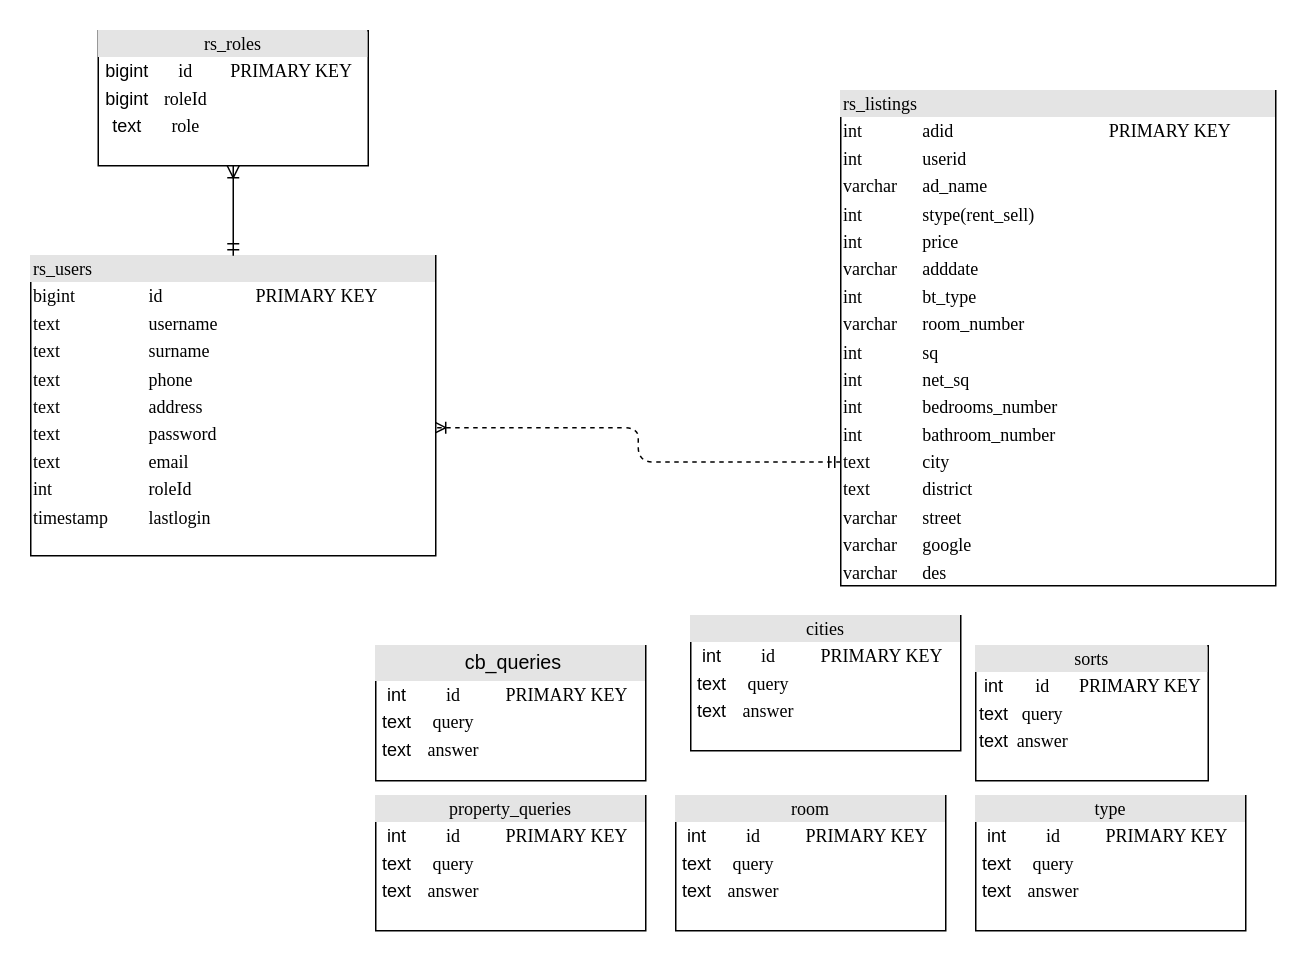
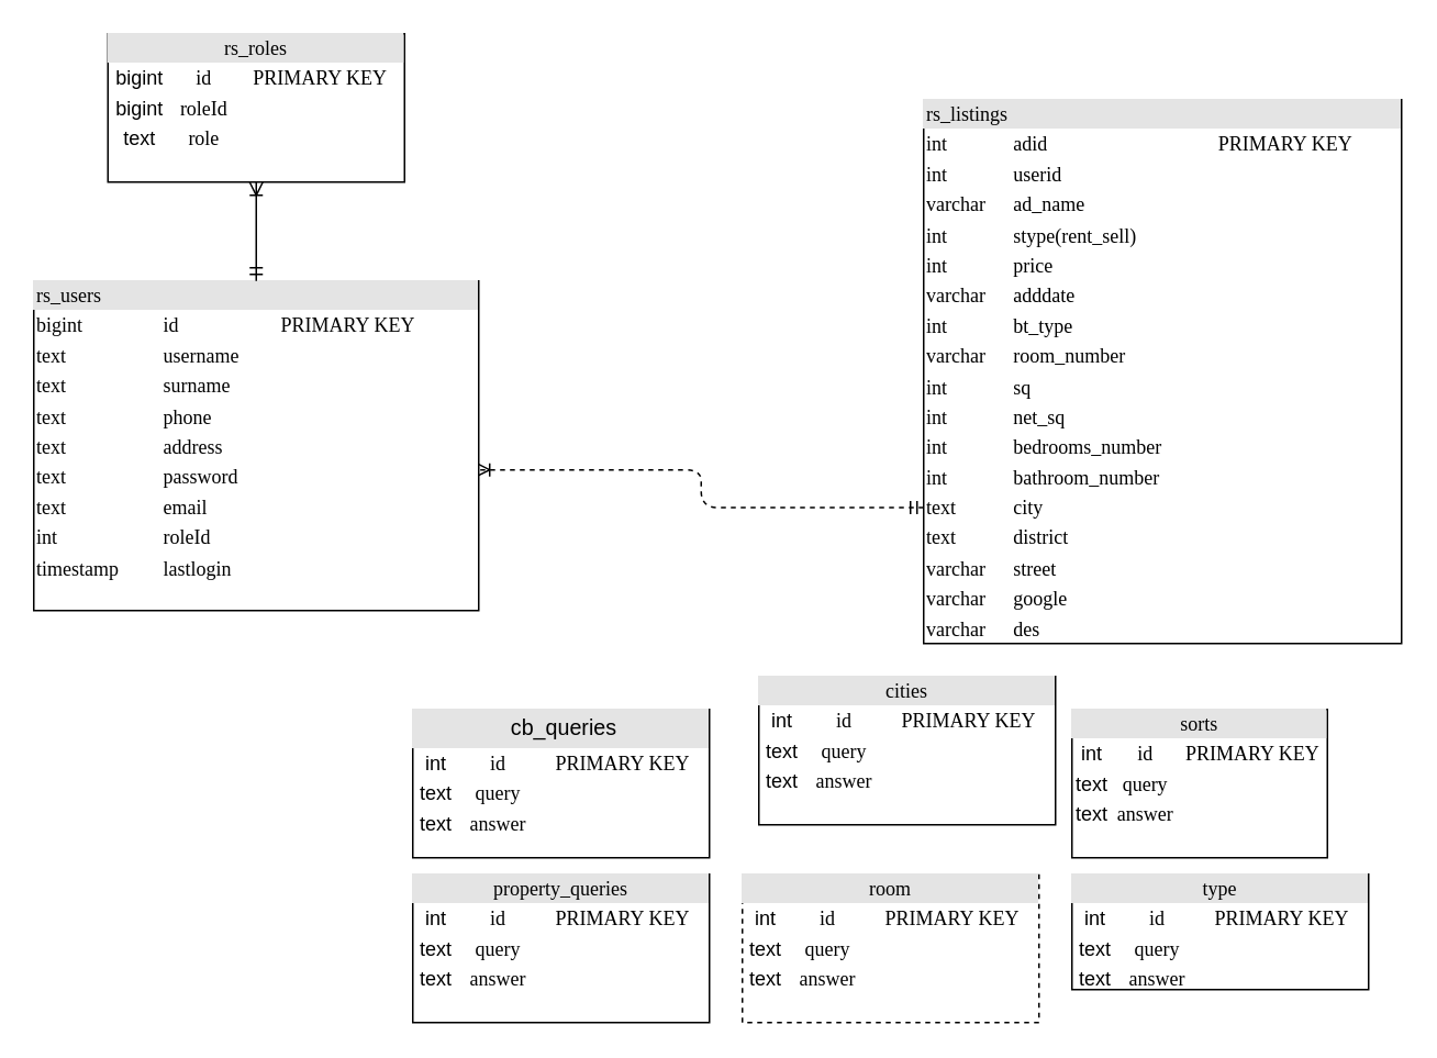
- <mxCell id="10" value="&lt;div style=&quot;text-align: center; box-sizing: border-box; width: 100%; background: rgb(228, 228, 228); padding: 2px;&quot;&gt;room&lt;/div&gt;&lt;table cellspacing=&quot;0&quot; cellpadding=&quot;2&quot; style=&quot;text-align: center; width: 100%; font-size: 1em;&quot;&gt;&lt;tbody&gt;&lt;tr&gt;&lt;td&gt;&lt;span style=&quot;font-family: Verdana, sans-serif; background-color: rgb(255, 255, 255);&quot;&gt;&lt;font style=&quot;font-size: 12px;&quot;&gt;int&lt;/font&gt;&lt;/span&gt;&lt;br&gt;&lt;/td&gt;&lt;td&gt;id&lt;/td&gt;&lt;td&gt;PRIMARY KEY&lt;br&gt;&lt;/td&gt;&lt;/tr&gt;&lt;tr&gt;&lt;td&gt;&lt;span style=&quot;font-family: Verdana, sans-serif; background-color: rgb(255, 255, 255);&quot;&gt;text&lt;/span&gt;&lt;br&gt;&lt;/td&gt;&lt;td&gt;query&lt;/td&gt;&lt;td&gt;&lt;br&gt;&lt;/td&gt;&lt;/tr&gt;&lt;tr&gt;&lt;td&gt;&lt;span style=&quot;font-family: Verdana, sans-serif; background-color: rgb(255, 255, 255);&quot;&gt;text&lt;/span&gt;&lt;br&gt;&lt;/td&gt;&lt;td&gt;answer&lt;/td&gt;&lt;td&gt;&lt;br&gt;&lt;/td&gt;&lt;/tr&gt;&lt;tr&gt;&lt;td&gt;&lt;/td&gt;&lt;td&gt;&lt;br&gt;&lt;/td&gt;&lt;td&gt;&lt;br&gt;&lt;/td&gt;&lt;/tr&gt;&lt;/tbody&gt;&lt;/table&gt;" style="verticalAlign=top;align=left;overflow=fill;html=1;rounded=0;shadow=0;comic=0;labelBackgroundColor=none;strokeWidth=1;fontFamily=Verdana;fontSize=12" vertex="1" parent="1"><mxGeometry x="450" y="530" width="180" height="90" as="geometry" /></mxCell>
+ <mxCell id="10" value="&lt;div style=&quot;text-align: center; box-sizing: border-box; width: 100%; background: rgb(228, 228, 228); padding: 2px;&quot;&gt;room&lt;/div&gt;&lt;table cellspacing=&quot;0&quot; cellpadding=&quot;2&quot; style=&quot;text-align: center; width: 100%; font-size: 1em;&quot;&gt;&lt;tbody&gt;&lt;tr&gt;&lt;td&gt;&lt;span style=&quot;font-family: Verdana, sans-serif; background-color: rgb(255, 255, 255);&quot;&gt;&lt;font style=&quot;font-size: 12px;&quot;&gt;int&lt;/font&gt;&lt;/span&gt;&lt;br&gt;&lt;/td&gt;&lt;td&gt;id&lt;/td&gt;&lt;td&gt;PRIMARY KEY&lt;br&gt;&lt;/td&gt;&lt;/tr&gt;&lt;tr&gt;&lt;td&gt;&lt;span style=&quot;font-family: Verdana, sans-serif; background-color: rgb(255, 255, 255);&quot;&gt;text&lt;/span&gt;&lt;br&gt;&lt;/td&gt;&lt;td&gt;query&lt;/td&gt;&lt;td&gt;&lt;br&gt;&lt;/td&gt;&lt;/tr&gt;&lt;tr&gt;&lt;td&gt;&lt;span style=&quot;font-family: Verdana, sans-serif; background-color: rgb(255, 255, 255);&quot;&gt;text&lt;/span&gt;&lt;br&gt;&lt;/td&gt;&lt;td&gt;answer&lt;/td&gt;&lt;td&gt;&lt;br&gt;&lt;/td&gt;&lt;/tr&gt;&lt;tr&gt;&lt;td&gt;&lt;/td&gt;&lt;td&gt;&lt;br&gt;&lt;/td&gt;&lt;td&gt;&lt;br&gt;&lt;/td&gt;&lt;/tr&gt;&lt;/tbody&gt;&lt;/table&gt;" style="verticalAlign=top;align=left;overflow=fill;html=1;rounded=0;shadow=0;comic=0;labelBackgroundColor=none;strokeWidth=1;fontFamily=Verdana;fontSize=12;dashed=1;" vertex="1" parent="1"><mxGeometry x="450" y="530" width="180" height="90" as="geometry" /></mxCell>
- <mxCell id="12" value="&lt;div style=&quot;text-align: center; box-sizing: border-box; width: 100%; background: rgb(228, 228, 228); padding: 2px;&quot;&gt;type&lt;/div&gt;&lt;table cellspacing=&quot;0&quot; cellpadding=&quot;2&quot; style=&quot;text-align: center; width: 100%; font-size: 1em;&quot;&gt;&lt;tbody&gt;&lt;tr&gt;&lt;td&gt;&lt;span style=&quot;font-family: Verdana, sans-serif; background-color: rgb(255, 255, 255);&quot;&gt;&lt;font style=&quot;font-size: 12px;&quot;&gt;int&lt;/font&gt;&lt;/span&gt;&lt;br&gt;&lt;/td&gt;&lt;td&gt;id&lt;/td&gt;&lt;td&gt;PRIMARY KEY&lt;br&gt;&lt;/td&gt;&lt;/tr&gt;&lt;tr&gt;&lt;td&gt;&lt;span style=&quot;font-family: Verdana, sans-serif; background-color: rgb(255, 255, 255);&quot;&gt;text&lt;/span&gt;&lt;br&gt;&lt;/td&gt;&lt;td&gt;query&lt;/td&gt;&lt;td&gt;&lt;br&gt;&lt;/td&gt;&lt;/tr&gt;&lt;tr&gt;&lt;td&gt;&lt;span style=&quot;font-family: Verdana, sans-serif; background-color: rgb(255, 255, 255);&quot;&gt;text&lt;/span&gt;&lt;br&gt;&lt;/td&gt;&lt;td&gt;answer&lt;/td&gt;&lt;td&gt;&lt;br&gt;&lt;/td&gt;&lt;/tr&gt;&lt;tr&gt;&lt;td&gt;&lt;/td&gt;&lt;td&gt;&lt;br&gt;&lt;/td&gt;&lt;td&gt;&lt;br&gt;&lt;/td&gt;&lt;/tr&gt;&lt;/tbody&gt;&lt;/table&gt;" style="verticalAlign=top;align=left;overflow=fill;html=1;rounded=0;shadow=0;comic=0;labelBackgroundColor=none;strokeWidth=1;fontFamily=Verdana;fontSize=12" vertex="1" parent="1"><mxGeometry x="650" y="530" width="180" height="90" as="geometry" /></mxCell>
+ <mxCell id="12" value="&lt;div style=&quot;text-align: center; box-sizing: border-box; width: 100%; background: rgb(228, 228, 228); padding: 2px;&quot;&gt;type&lt;/div&gt;&lt;table cellspacing=&quot;0&quot; cellpadding=&quot;2&quot; style=&quot;text-align: center; width: 100%; font-size: 1em;&quot;&gt;&lt;tbody&gt;&lt;tr&gt;&lt;td&gt;&lt;span style=&quot;font-family: Verdana, sans-serif; background-color: rgb(255, 255, 255);&quot;&gt;&lt;font style=&quot;font-size: 12px;&quot;&gt;int&lt;/font&gt;&lt;/span&gt;&lt;br&gt;&lt;/td&gt;&lt;td&gt;id&lt;/td&gt;&lt;td&gt;PRIMARY KEY&lt;br&gt;&lt;/td&gt;&lt;/tr&gt;&lt;tr&gt;&lt;td&gt;&lt;span style=&quot;font-family: Verdana, sans-serif; background-color: rgb(255, 255, 255);&quot;&gt;text&lt;/span&gt;&lt;br&gt;&lt;/td&gt;&lt;td&gt;query&lt;/td&gt;&lt;td&gt;&lt;br&gt;&lt;/td&gt;&lt;/tr&gt;&lt;tr&gt;&lt;td&gt;&lt;span style=&quot;font-family: Verdana, sans-serif; background-color: rgb(255, 255, 255);&quot;&gt;text&lt;/span&gt;&lt;br&gt;&lt;/td&gt;&lt;td&gt;answer&lt;/td&gt;&lt;td&gt;&lt;br&gt;&lt;/td&gt;&lt;/tr&gt;&lt;tr&gt;&lt;td&gt;&lt;/td&gt;&lt;td&gt;&lt;br&gt;&lt;/td&gt;&lt;td&gt;&lt;br&gt;&lt;/td&gt;&lt;/tr&gt;&lt;/tbody&gt;&lt;/table&gt;" style="verticalAlign=top;align=left;overflow=fill;html=1;rounded=0;shadow=0;comic=0;labelBackgroundColor=none;strokeWidth=1;fontFamily=Verdana;fontSize=12" vertex="1" parent="1"><mxGeometry x="650" y="530" width="180" height="70" as="geometry" /></mxCell>
